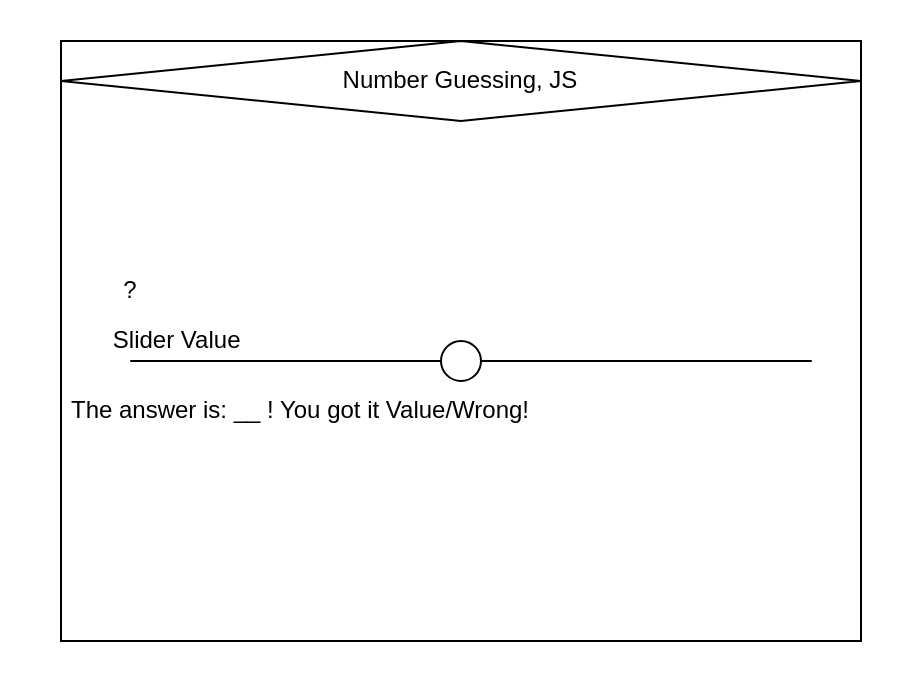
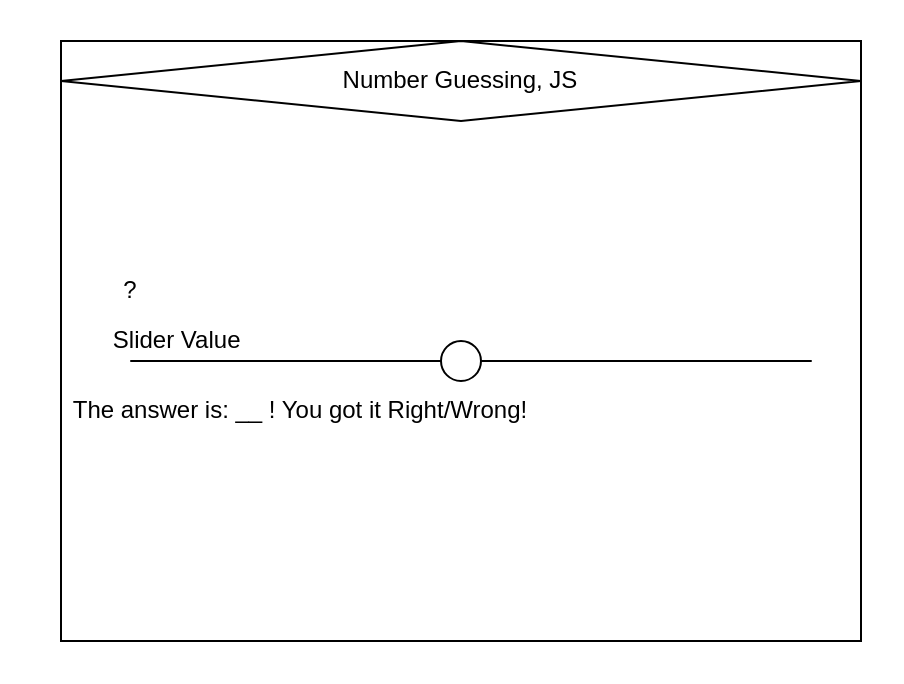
- <mxCell id="10" value="The answer is: __ ! You got it Value/Wrong!" style="text;html=1;strokeColor=none;fillColor=none;align=center;verticalAlign=middle;whiteSpace=wrap;rounded=0;" parent="1" vertex="1"><mxGeometry x="20" y="190" width="260" height="30" as="geometry" /></mxCell>
+ <mxCell id="10" value="The answer is: __ ! You got it Right/Wrong!" style="text;html=1;strokeColor=none;fillColor=none;align=center;verticalAlign=middle;whiteSpace=wrap;rounded=0;" parent="1" vertex="1"><mxGeometry x="20" y="190" width="260" height="30" as="geometry" /></mxCell>
